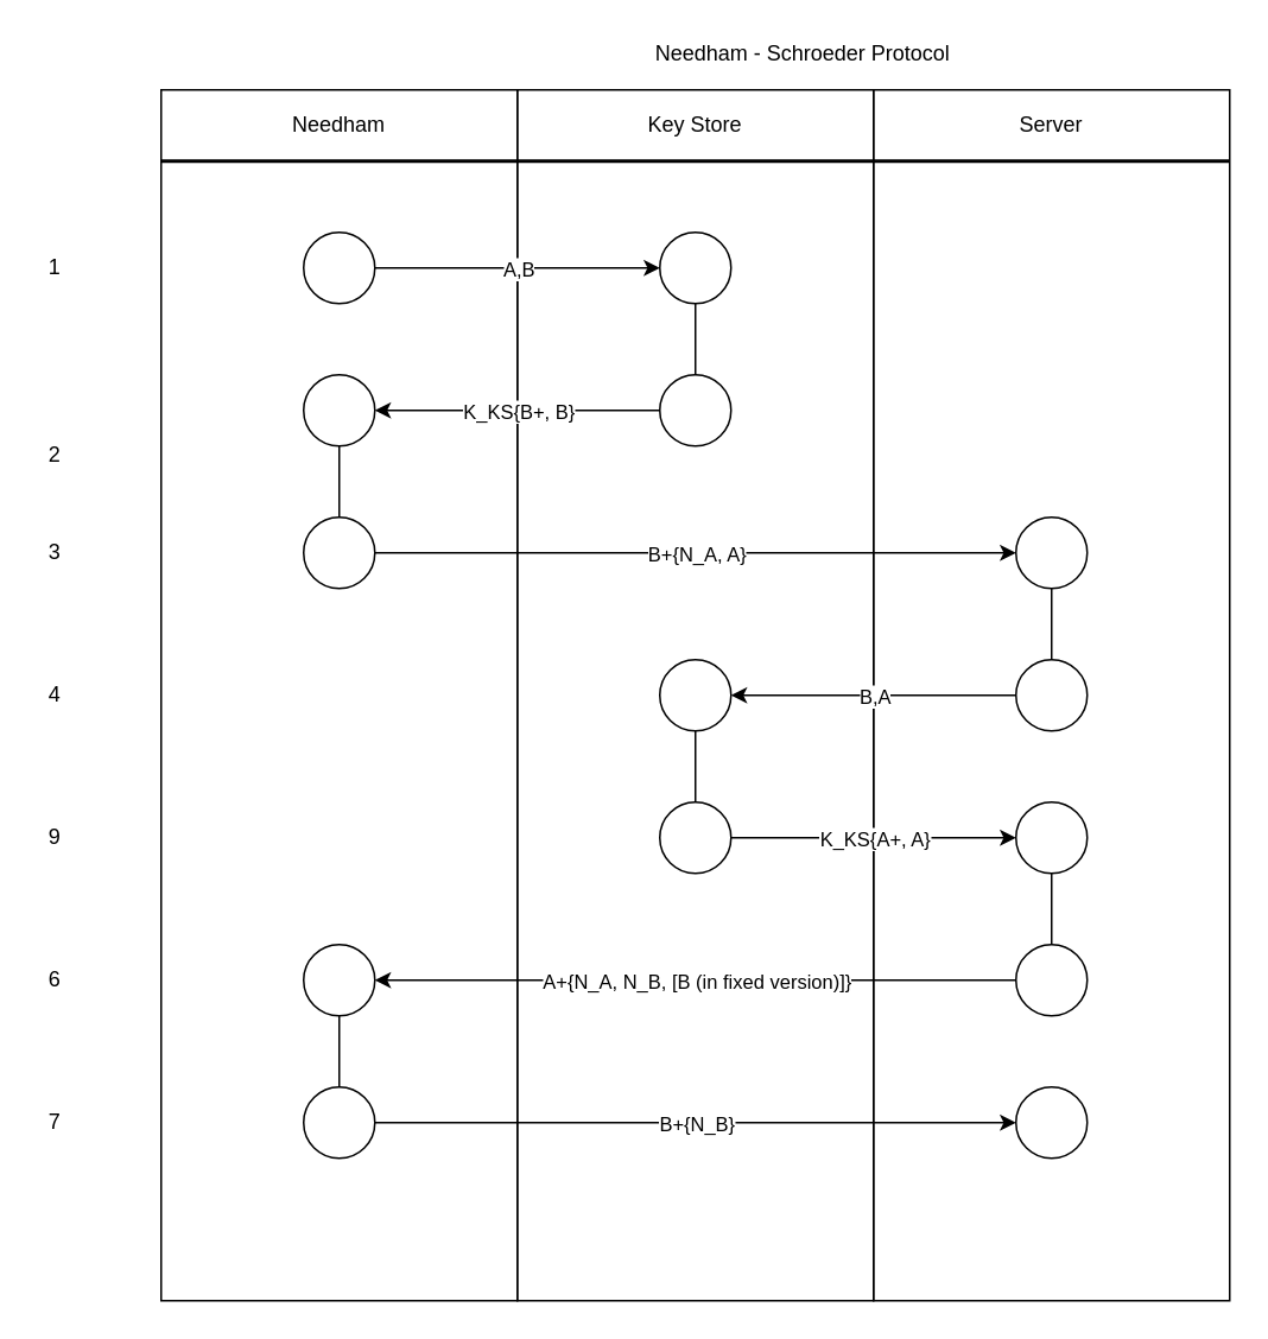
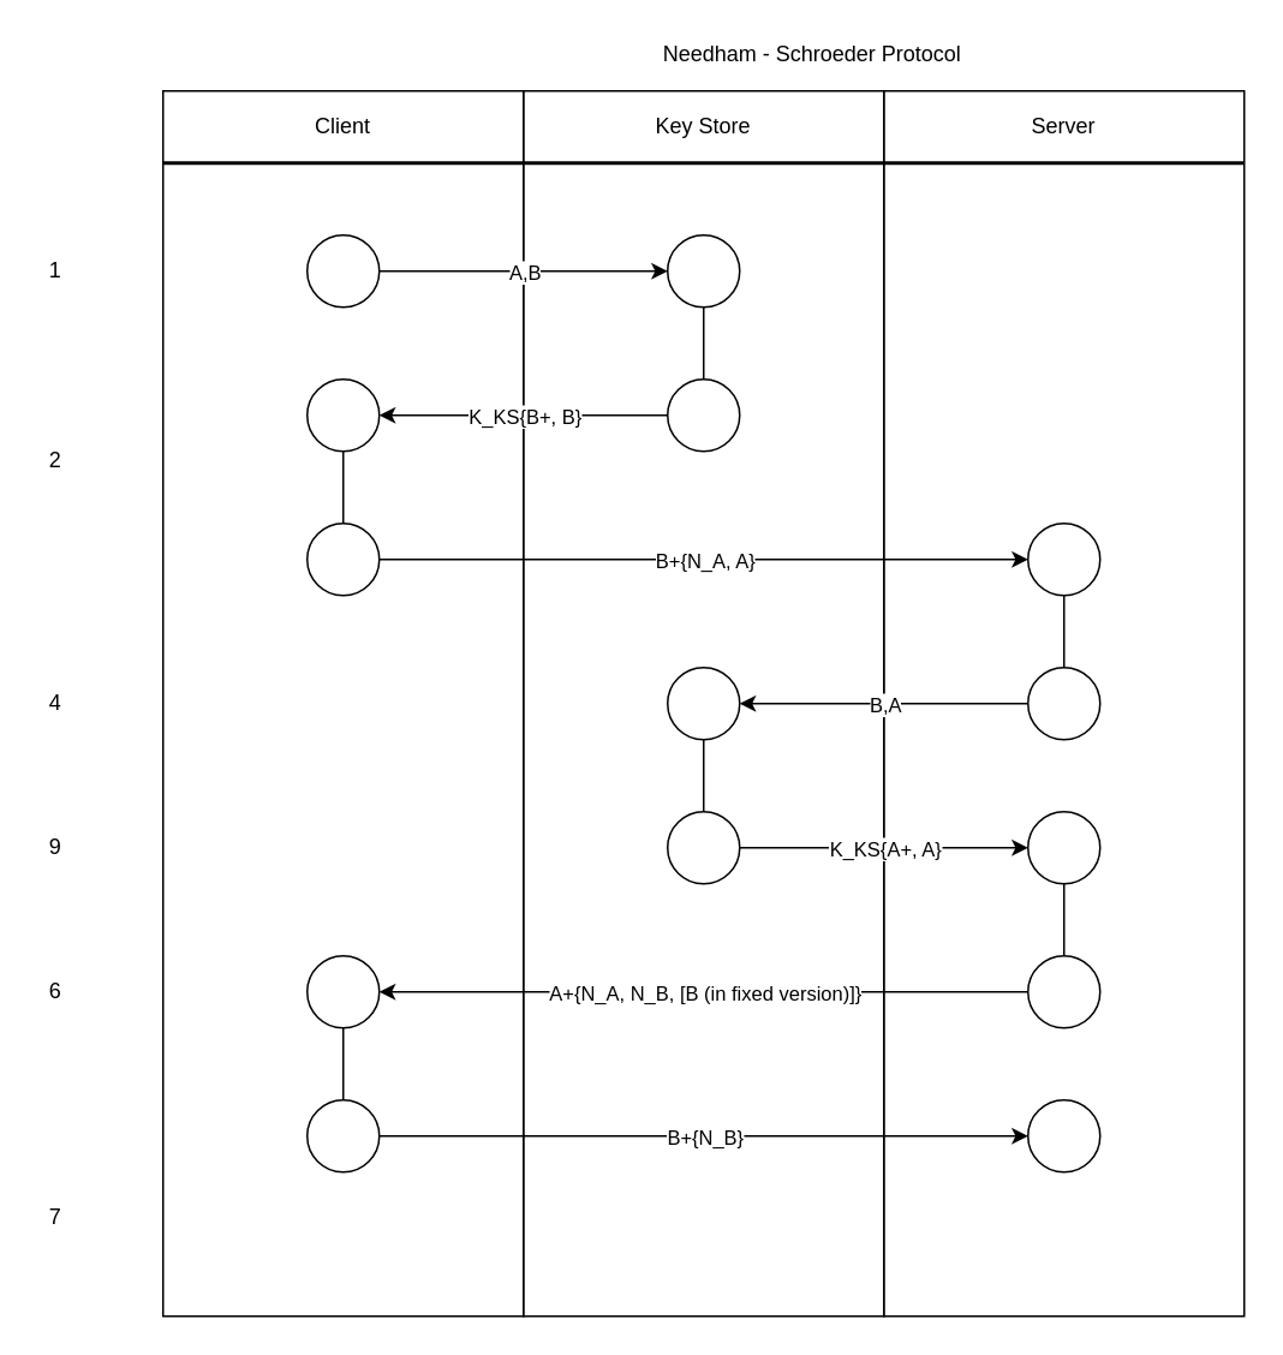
- <mxCell id="8" value="Needham" style="text;html=1;strokeColor=none;fillColor=none;align=center;verticalAlign=middle;whiteSpace=wrap;rounded=0;" vertex="1" parent="1"><mxGeometry x="160" y="50" width="60" height="40" as="geometry" /></mxCell>
+ <mxCell id="8" value="Client" style="text;html=1;strokeColor=none;fillColor=none;align=center;verticalAlign=middle;whiteSpace=wrap;rounded=0;" vertex="1" parent="1"><mxGeometry x="160" y="50" width="60" height="40" as="geometry" /></mxCell>
- <mxCell id="45" value="3" style="text;html=1;align=center;verticalAlign=middle;resizable=0;points=[];autosize=1;strokeColor=none;fillColor=none;" vertex="1" parent="1"><mxGeometry x="20" y="300" width="20" height="20" as="geometry" /></mxCell>
- <mxCell id="49" value="&lt;div&gt;7&lt;/div&gt;" style="text;html=1;align=center;verticalAlign=middle;resizable=0;points=[];autosize=1;strokeColor=none;fillColor=none;" vertex="1" parent="1"><mxGeometry x="20" y="620" width="20" height="20" as="geometry" /></mxCell>
+ <mxCell id="49" value="&lt;div&gt;7&lt;/div&gt;" style="text;html=1;align=center;verticalAlign=middle;resizable=0;points=[];autosize=1;strokeColor=none;fillColor=none;" vertex="1" parent="1"><mxGeometry x="20" y="665" width="20" height="20" as="geometry" /></mxCell>
